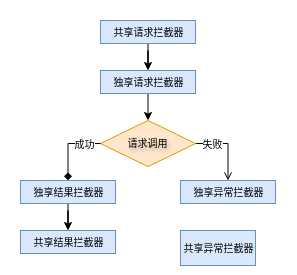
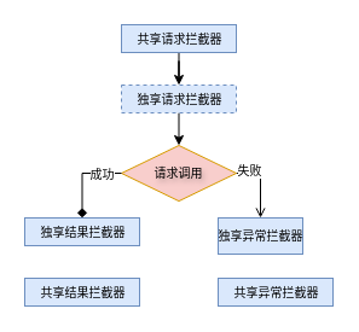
- <mxCell id="8" value="&lt;font style=&quot;font-size: 10px;&quot;&gt;独享请求拦截器&lt;/font&gt;" style="rounded=0;html=1;shadow=0;labelBackgroundColor=none;strokeWidth=1;fontFamily=Verdana;fontSize=12;align=center;strokeColor=#6c8ebf;fillColor=#dae8fc;" parent="1" vertex="1"><mxGeometry x="100" y="70" width="95" height="23" as="geometry" /></mxCell>
+ <mxCell id="8" value="&lt;font style=&quot;font-size: 10px;&quot;&gt;独享请求拦截器&lt;/font&gt;" style="rounded=0;html=1;shadow=0;labelBackgroundColor=none;strokeWidth=1;fontFamily=Verdana;fontSize=12;align=center;strokeColor=#6c8ebf;fillColor=#dae8fc;dashed=1;" parent="1" vertex="1"><mxGeometry x="100" y="70" width="95" height="23" as="geometry" /></mxCell>
- <mxCell id="4" value="&lt;font style=&quot;font-size: 10px;&quot;&gt;请求调用&lt;/font&gt;" style="rhombus;whiteSpace=wrap;html=1;rounded=0;shadow=0;labelBackgroundColor=none;strokeWidth=1;fontFamily=Verdana;fontSize=12;align=center;strokeColor=#d79b00;fillColor=#ffe6cc;textShadow=1;" parent="1" vertex="1"><mxGeometry x="100" y="120" width="95" height="46.07" as="geometry" /></mxCell>
+ <mxCell id="4" value="&lt;font style=&quot;font-size: 10px;&quot;&gt;请求调用&lt;/font&gt;" style="rhombus;whiteSpace=wrap;html=1;rounded=0;shadow=0;labelBackgroundColor=none;strokeWidth=1;fontFamily=Verdana;fontSize=12;align=center;strokeColor=#d79b00;fillColor=#f8cecc;textShadow=1;" parent="1" vertex="1"><mxGeometry x="100" y="120" width="95" height="46.07" as="geometry" /></mxCell>
- <mxCell id="11" value="&lt;font style=&quot;font-size: 10px;&quot;&gt;独享异常拦截器&lt;/font&gt;" style="rounded=0;html=1;shadow=0;labelBackgroundColor=none;strokeWidth=1;fontFamily=Verdana;fontSize=12;align=center;strokeColor=#6c8ebf;fillColor=#dae8fc;" parent="1" vertex="1"><mxGeometry x="180" y="180" width="95" height="23" as="geometry" /></mxCell>
+ <mxCell id="11" value="&lt;font style=&quot;font-size: 10px;&quot;&gt;独享异常拦截器&lt;/font&gt;" style="rounded=0;html=1;shadow=0;labelBackgroundColor=none;strokeWidth=1;fontFamily=Verdana;fontSize=12;align=center;strokeColor=#6c8ebf;fillColor=#dae8fc;" parent="1" vertex="1"><mxGeometry x="180" y="180" width="70" height="30" as="geometry" /></mxCell>
- <mxCell id="9" value="" style="edgeStyle=orthogonalEdgeStyle;rounded=0;orthogonalLoop=1;jettySize=auto;html=1;" parent="1" source="10" target="12" edge="1"><mxGeometry relative="1" as="geometry" /></mxCell>
- <mxCell id="13" value="&lt;font style=&quot;font-size: 10px;&quot;&gt;共享异常拦截器&lt;/font&gt;" style="rounded=0;html=1;shadow=0;labelBackgroundColor=none;strokeWidth=1;fontFamily=Verdana;fontSize=12;align=center;strokeColor=#6c8ebf;fillColor=#dae8fc;" parent="1" vertex="1"><mxGeometry x="180" y="230" width="75" height="35" as="geometry" /></mxCell>
+ <mxCell id="13" value="&lt;font style=&quot;font-size: 10px;&quot;&gt;共享异常拦截器&lt;/font&gt;" style="rounded=0;html=1;shadow=0;labelBackgroundColor=none;strokeWidth=1;fontFamily=Verdana;fontSize=12;align=center;strokeColor=#6c8ebf;fillColor=#dae8fc;" parent="1" vertex="1"><mxGeometry x="180" y="230" width="95" height="23" as="geometry" /></mxCell>
